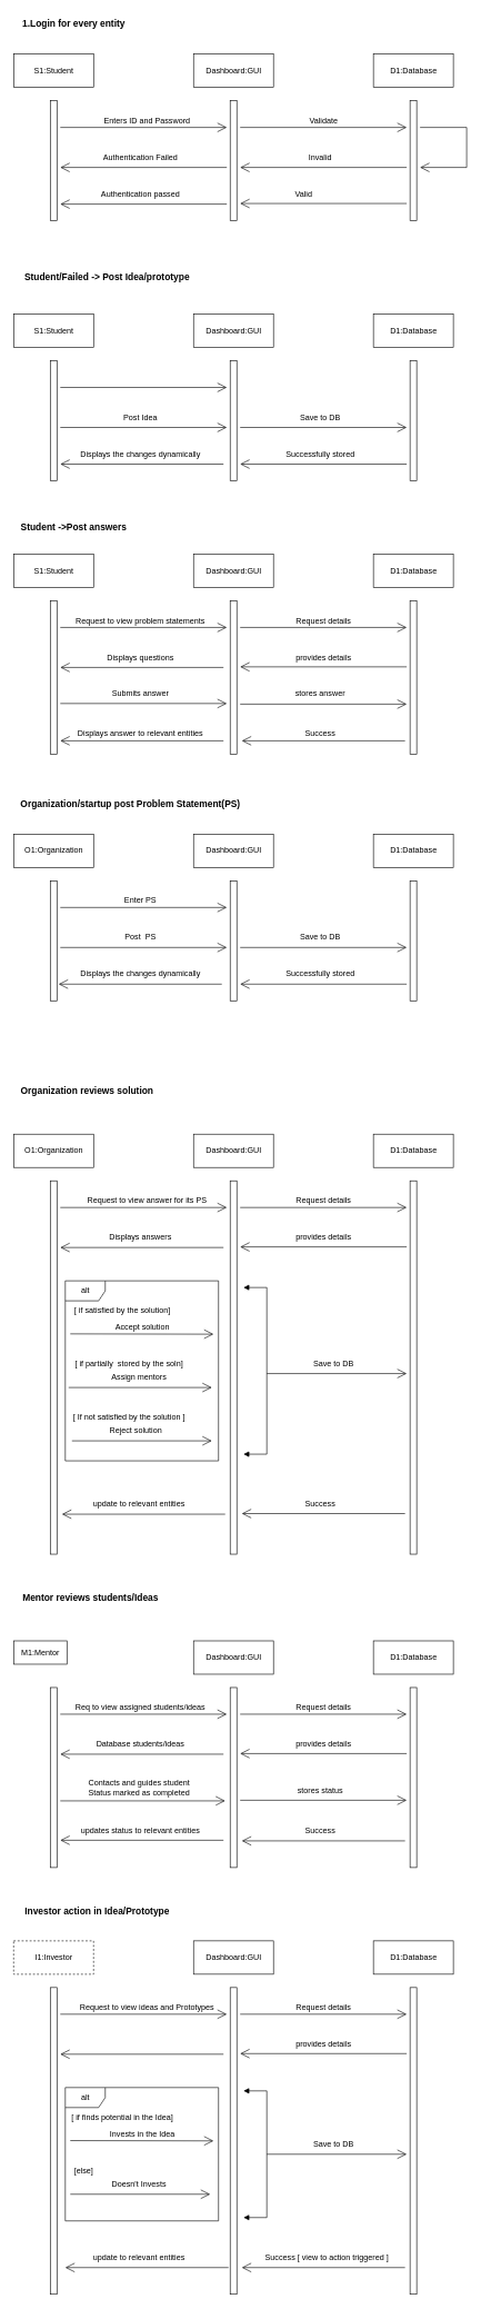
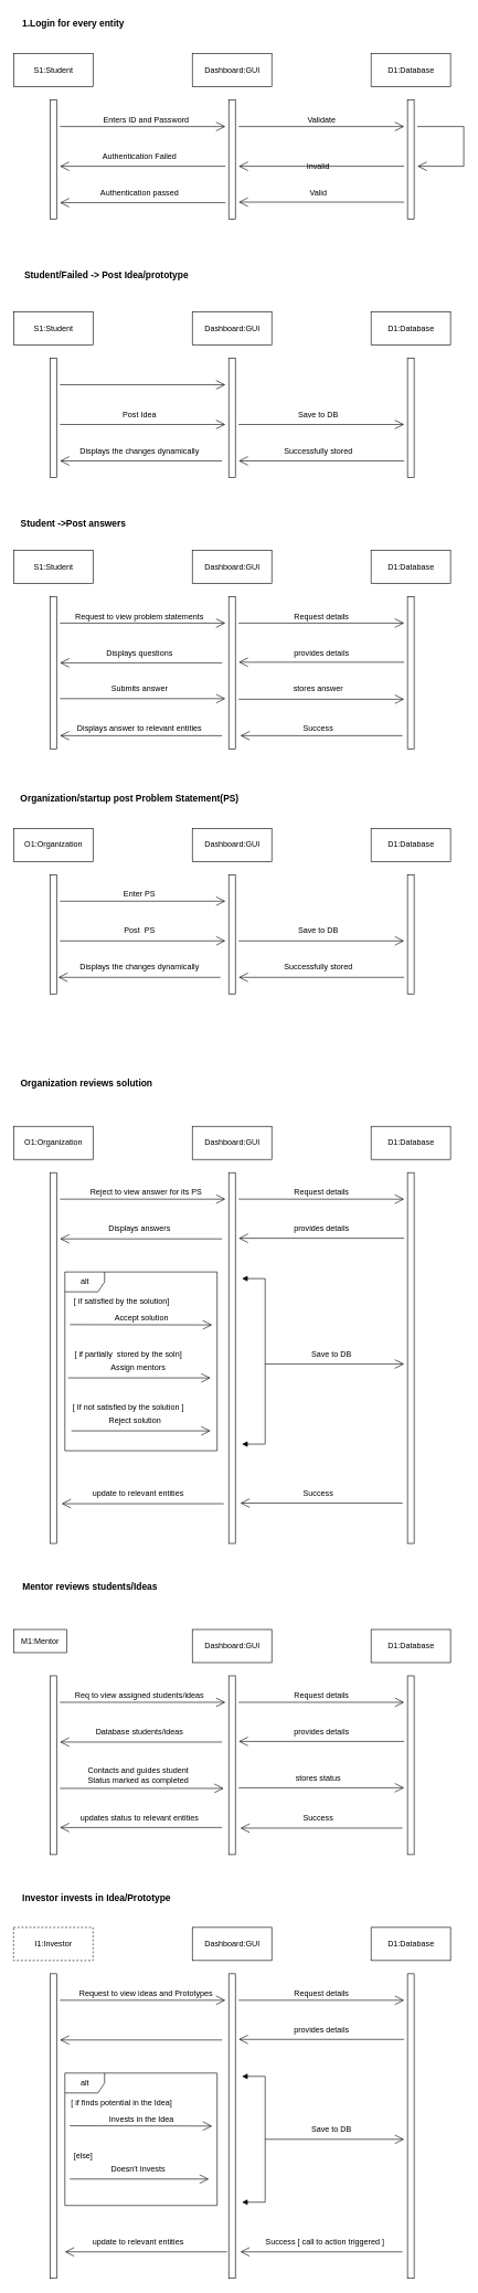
- <mxCell id="16" value="Invalid" style="text;html=1;align=center;verticalAlign=middle;resizable=0;points=[];autosize=1;strokeColor=none;fillColor=none;" vertex="1" parent="1"><mxGeometry x="450" y="220" width="60" height="30" as="geometry" /></mxCell>
+ <mxCell id="16" value="Invalid" style="text;html=1;align=center;verticalAlign=middle;resizable=0;points=[];autosize=1;strokeColor=none;fillColor=none;" vertex="1" parent="1"><mxGeometry x="450" y="235" width="60" height="30" as="geometry" /></mxCell>
- <mxCell id="17" value="Valid" style="text;html=1;align=center;verticalAlign=middle;resizable=0;points=[];autosize=1;strokeColor=none;fillColor=none;" vertex="1" parent="1"><mxGeometry x="430" y="275" width="50" height="30" as="geometry" /></mxCell>
+ <mxCell id="17" value="Valid" style="text;html=1;align=center;verticalAlign=middle;resizable=0;points=[];autosize=1;strokeColor=none;fillColor=none;" vertex="1" parent="1"><mxGeometry x="455" y="275" width="50" height="30" as="geometry" /></mxCell>
- <mxCell id="83" value="Request to view answer for its PS" style="text;html=1;align=center;verticalAlign=middle;resizable=0;points=[];autosize=1;strokeColor=none;fillColor=none;" vertex="1" parent="1"><mxGeometry x="120" y="1785" width="200" height="30" as="geometry" /></mxCell>
+ <mxCell id="83" value="Reject to view answer for its PS" style="text;html=1;align=center;verticalAlign=middle;resizable=0;points=[];autosize=1;strokeColor=none;fillColor=none;" vertex="1" parent="1"><mxGeometry x="120" y="1785" width="200" height="30" as="geometry" /></mxCell>
- <mxCell id="160" value="&lt;font style=&quot;font-size: 14px;&quot;&gt;&lt;b&gt;Investor action in Idea/Prototype&lt;/b&gt;&lt;/font&gt;" style="text;html=1;align=center;verticalAlign=middle;resizable=0;points=[];autosize=1;strokeColor=none;fillColor=none;" vertex="1" parent="1"><mxGeometry x="20" y="2850" width="250" height="30" as="geometry" /></mxCell>
+ <mxCell id="160" value="&lt;font style=&quot;font-size: 14px;&quot;&gt;&lt;b&gt;Investor invests in Idea/Prototype&lt;/b&gt;&lt;/font&gt;" style="text;html=1;align=center;verticalAlign=middle;resizable=0;points=[];autosize=1;strokeColor=none;fillColor=none;" vertex="1" parent="1"><mxGeometry x="20" y="2850" width="250" height="30" as="geometry" /></mxCell>
- <mxCell id="142" value="Success [ view to action triggered ]" style="text;html=1;align=center;verticalAlign=middle;resizable=0;points=[];autosize=1;strokeColor=none;fillColor=none;" vertex="1" parent="1"><mxGeometry x="390" y="3370" width="200" height="30" as="geometry" /></mxCell>
+ <mxCell id="142" value="Success [ call to action triggered ]" style="text;html=1;align=center;verticalAlign=middle;resizable=0;points=[];autosize=1;strokeColor=none;fillColor=none;" vertex="1" parent="1"><mxGeometry x="390" y="3370" width="200" height="30" as="geometry" /></mxCell>
